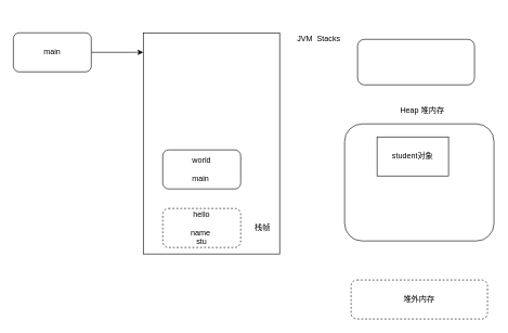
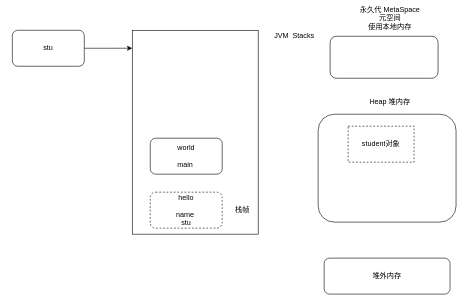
+ <mxCell id="13" value="永久代 MetaSpace&lt;br&gt;元空间&lt;br&gt;使用本地内存" style="text;html=1;strokeColor=none;fillColor=none;align=center;verticalAlign=middle;whiteSpace=wrap;rounded=0;" vertex="1" parent="1"><mxGeometry x="590" y="20" width="120" height="20" as="geometry" /></mxCell>
- <mxCell id="3" value="main&lt;br&gt;" style="rounded=1;whiteSpace=wrap;html=1;" vertex="1" parent="1"><mxGeometry x="20" y="50" width="120" height="60" as="geometry" /></mxCell>
+ <mxCell id="3" value="stu&lt;br&gt;" style="rounded=1;whiteSpace=wrap;html=1;" vertex="1" parent="1"><mxGeometry x="20" y="50" width="120" height="60" as="geometry" /></mxCell>
- <mxCell id="11" value="student对象" style="rounded=0;whiteSpace=wrap;html=1;" vertex="1" parent="1"><mxGeometry x="580" y="210" width="110" height="60" as="geometry" /></mxCell>
+ <mxCell id="11" value="student对象" style="rounded=0;whiteSpace=wrap;html=1;dashed=1;" vertex="1" parent="1"><mxGeometry x="580" y="210" width="110" height="60" as="geometry" /></mxCell>
- <mxCell id="14" value="堆外内存" style="rounded=1;whiteSpace=wrap;html=1;dashed=1;" vertex="1" parent="1"><mxGeometry x="540" y="430" width="210" height="60" as="geometry" /></mxCell>
+ <mxCell id="14" value="堆外内存" style="rounded=1;whiteSpace=wrap;html=1;" vertex="1" parent="1"><mxGeometry x="540" y="430" width="210" height="60" as="geometry" /></mxCell>
